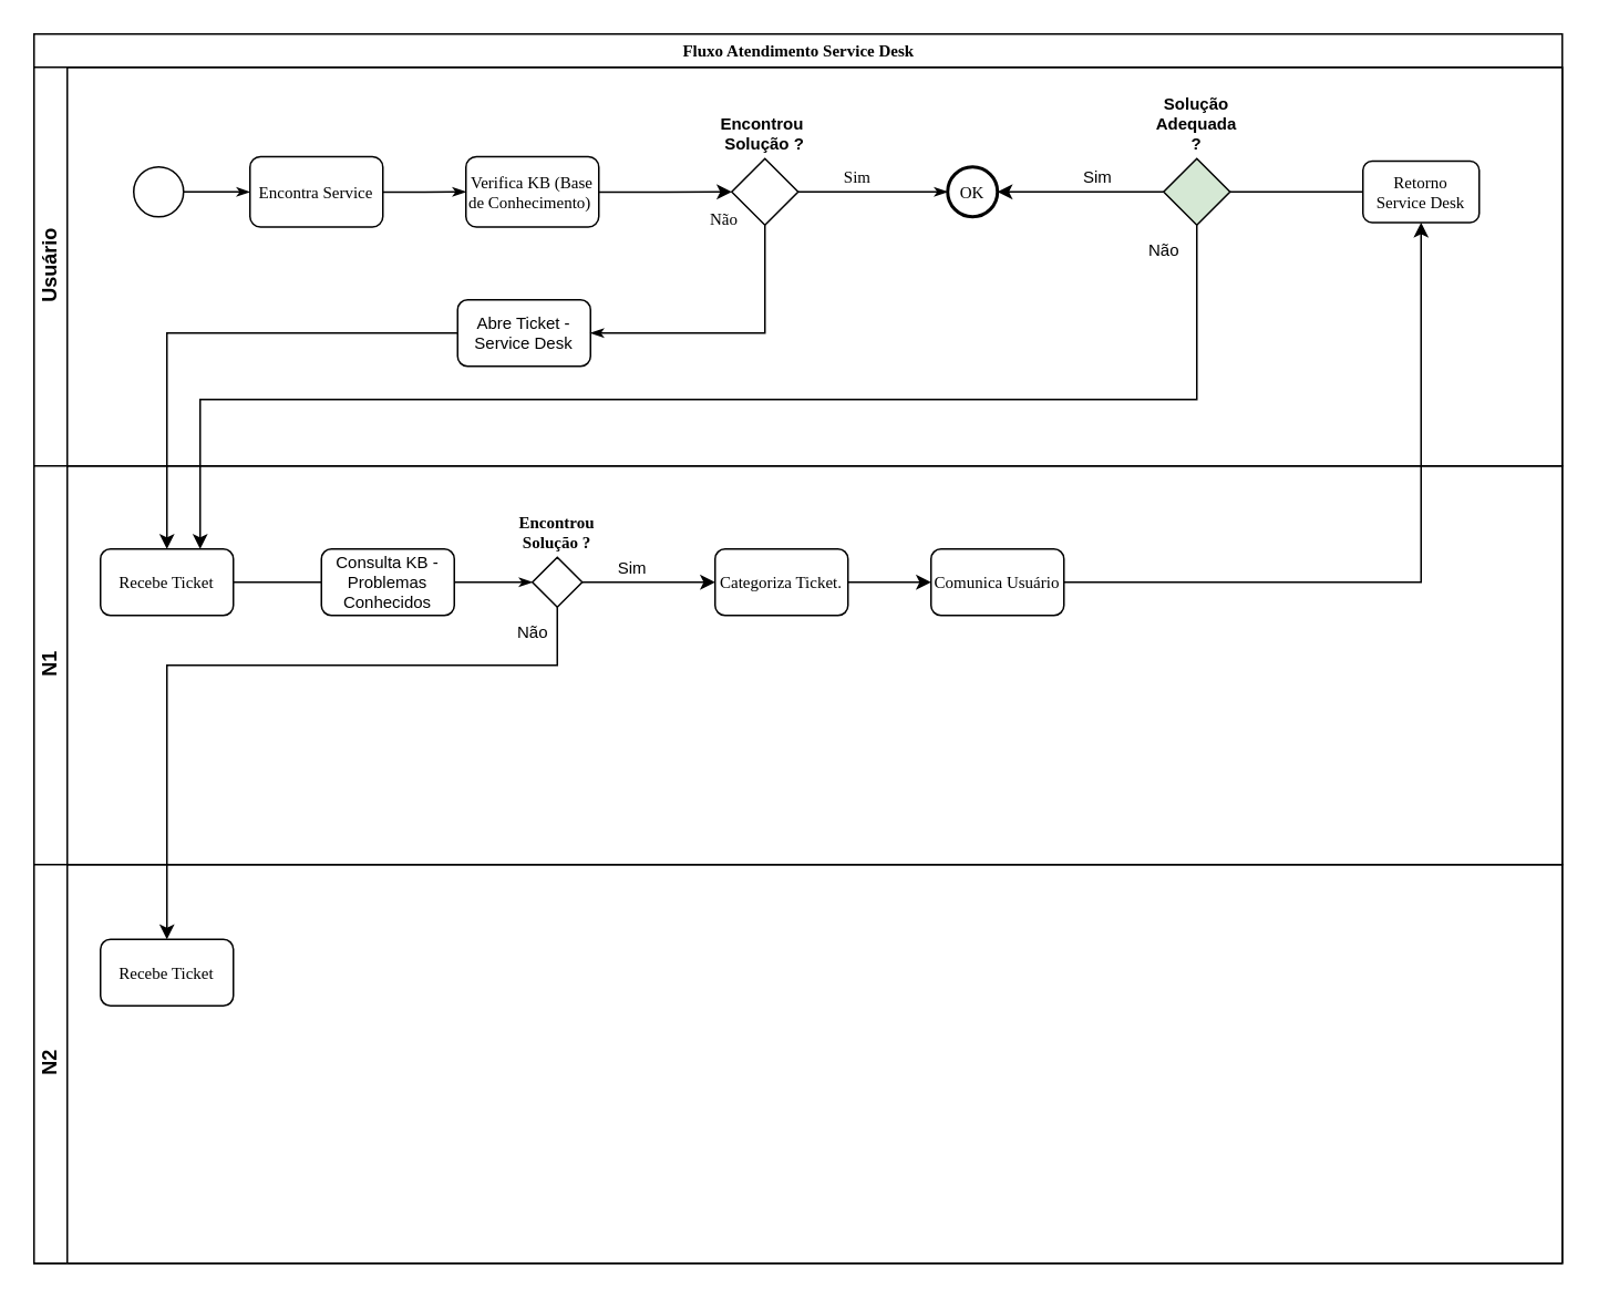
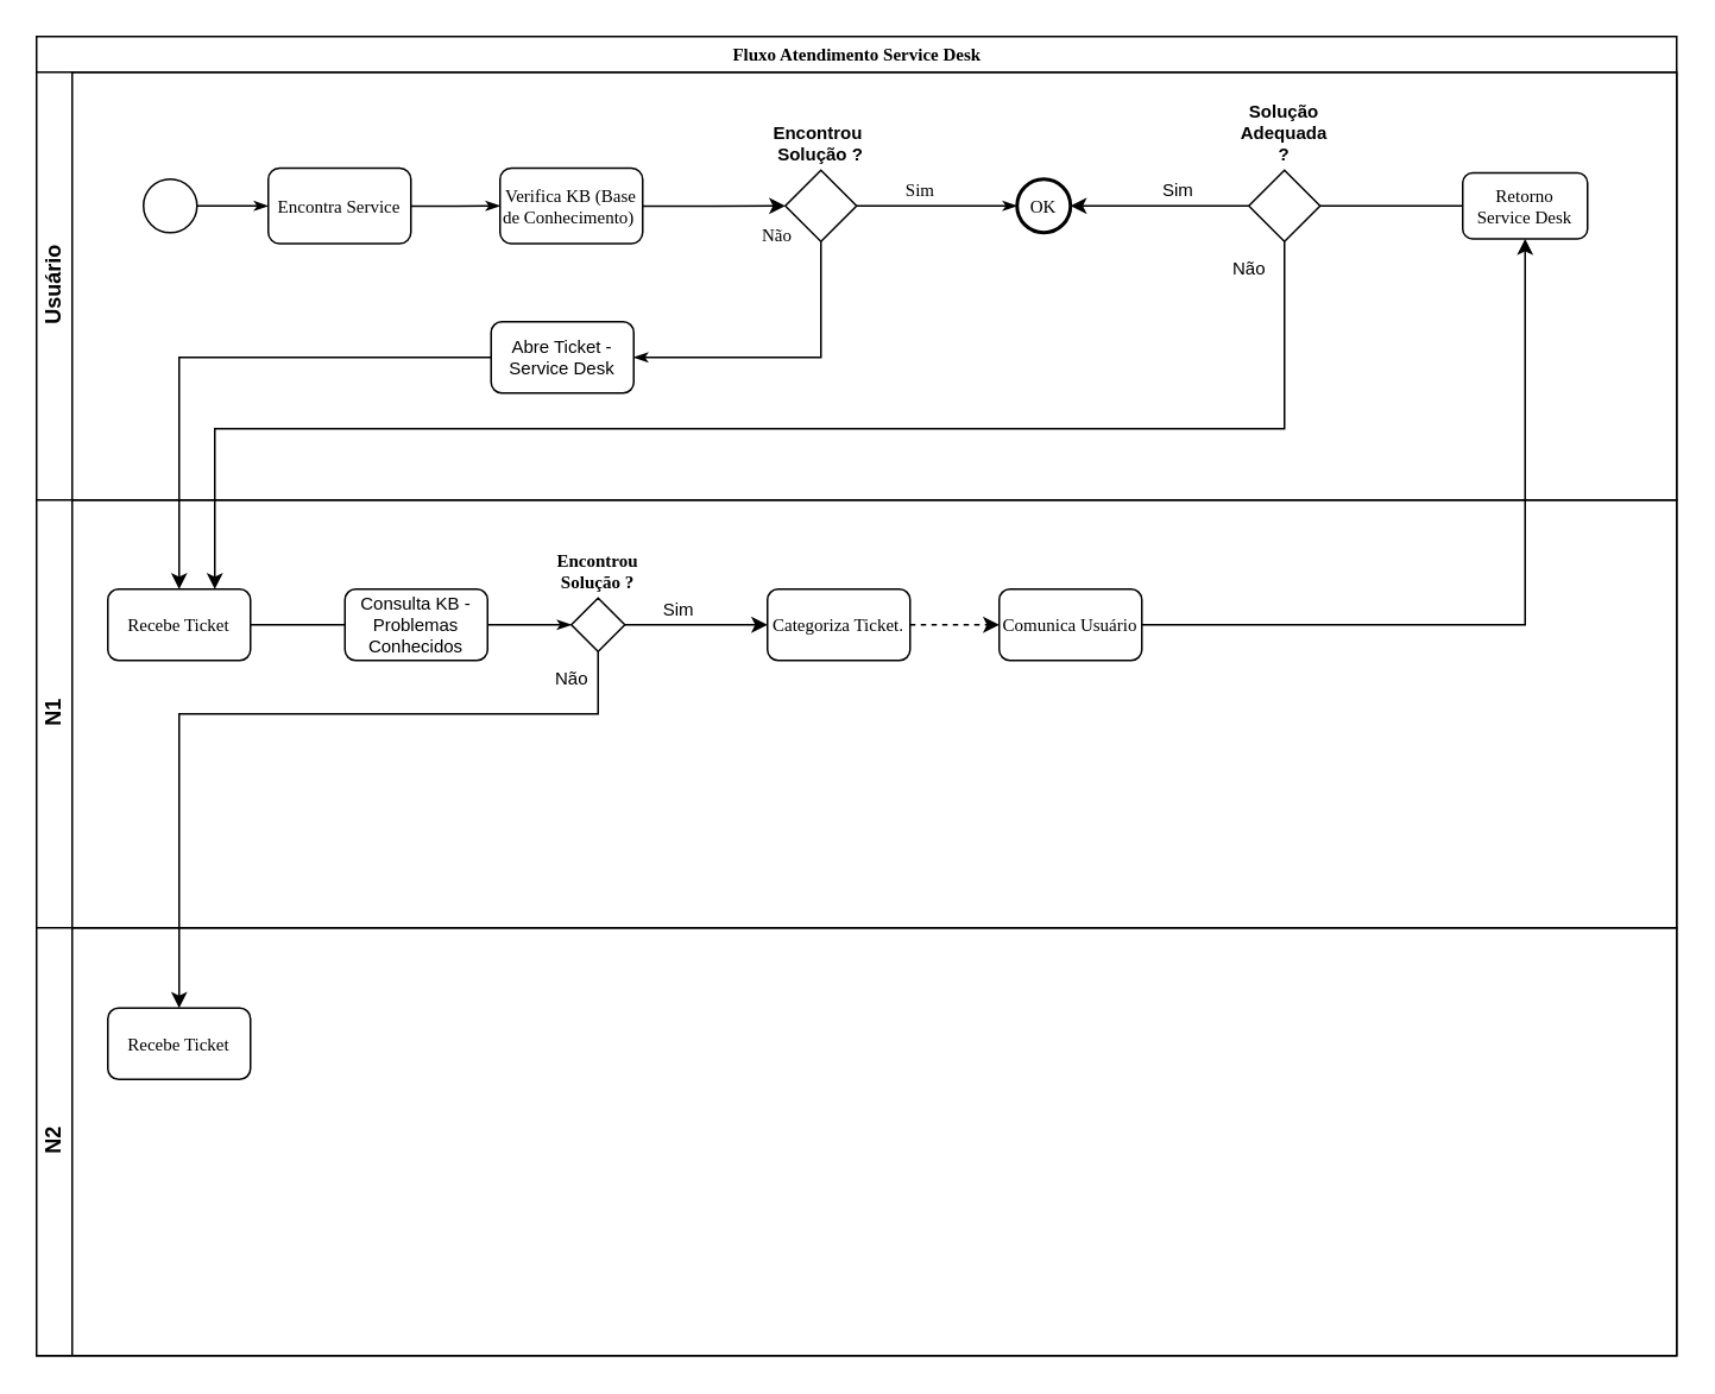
- <mxCell id="18" value="Solução Adequada ?" style="rhombus;whiteSpace=wrap;html=1;fontSize=10;aspect=fixed;labelPosition=center;verticalLabelPosition=top;align=center;verticalAlign=bottom;fontStyle=1;fillColor=#d5e8d4;" parent="3" vertex="1"><mxGeometry x="680" y="55" width="40" height="40" as="geometry" /></mxCell>
+ <mxCell id="18" value="Solução Adequada ?" style="rhombus;whiteSpace=wrap;html=1;fontSize=10;aspect=fixed;labelPosition=center;verticalLabelPosition=top;align=center;verticalAlign=bottom;fontStyle=1" parent="3" vertex="1"><mxGeometry x="680" y="55" width="40" height="40" as="geometry" /></mxCell>
- <mxCell id="28" value="" style="edgeStyle=orthogonalEdgeStyle;rounded=0;orthogonalLoop=1;jettySize=auto;html=1;labelBorderColor=none;fontSize=10;" parent="19" source="26" target="25" edge="1"><mxGeometry relative="1" as="geometry" /></mxCell>
+ <mxCell id="28" value="" style="edgeStyle=orthogonalEdgeStyle;rounded=0;orthogonalLoop=1;jettySize=auto;html=1;labelBorderColor=none;fontSize=10;dashed=1;" parent="19" source="26" target="25" edge="1"><mxGeometry relative="1" as="geometry" /></mxCell>
